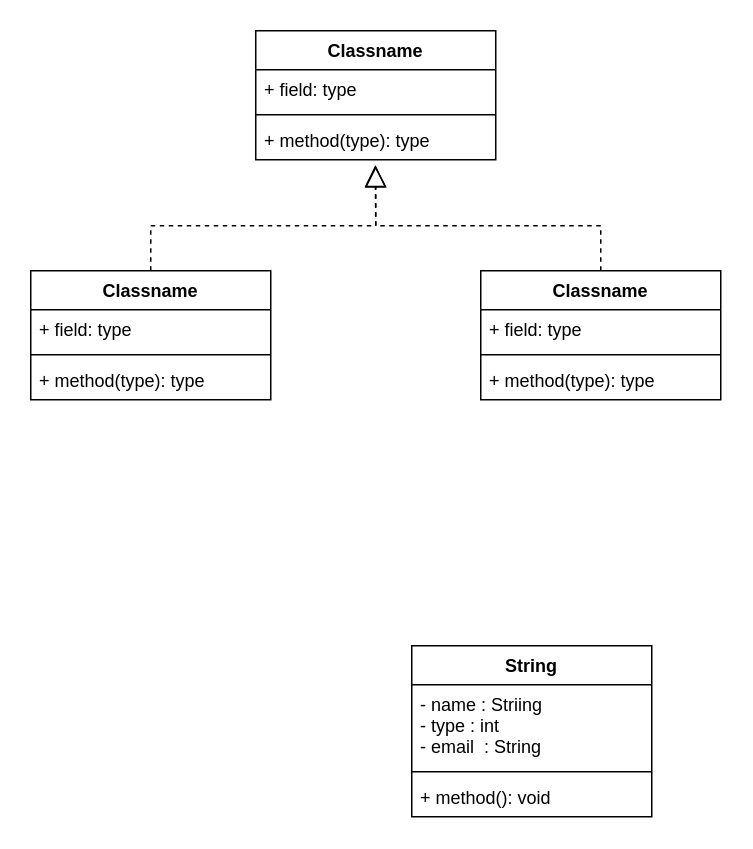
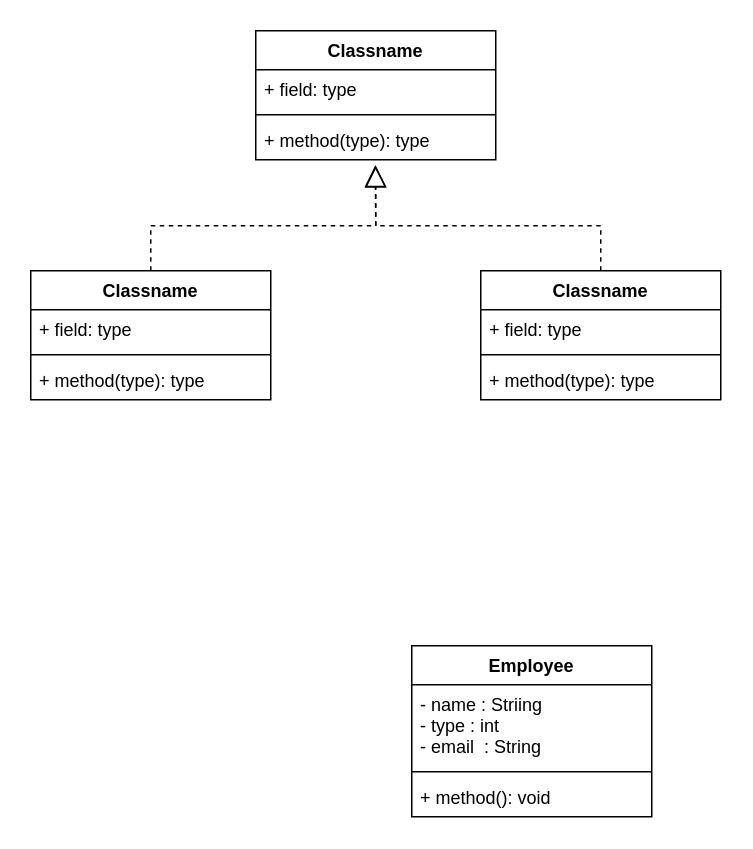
- <mxCell id="16" value="String" style="swimlane;fontStyle=1;align=center;verticalAlign=top;childLayout=stackLayout;horizontal=1;startSize=26;horizontalStack=0;resizeParent=1;resizeParentMax=0;resizeLast=0;collapsible=1;marginBottom=0;" vertex="1" parent="1"><mxGeometry x="274" y="430" width="160" height="114" as="geometry" /></mxCell>
+ <mxCell id="16" value="Employee" style="swimlane;fontStyle=1;align=center;verticalAlign=top;childLayout=stackLayout;horizontal=1;startSize=26;horizontalStack=0;resizeParent=1;resizeParentMax=0;resizeLast=0;collapsible=1;marginBottom=0;" vertex="1" parent="1"><mxGeometry x="274" y="430" width="160" height="114" as="geometry" /></mxCell>
